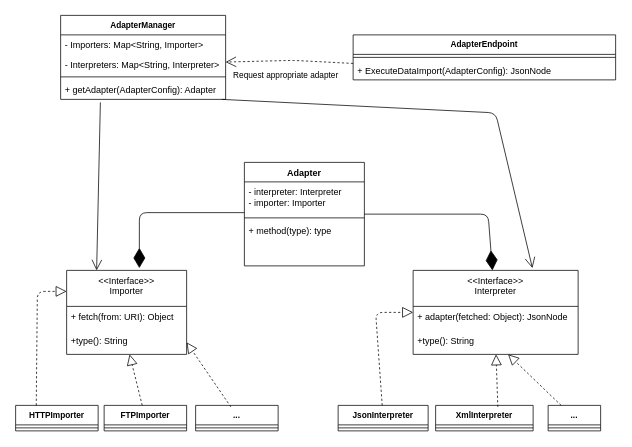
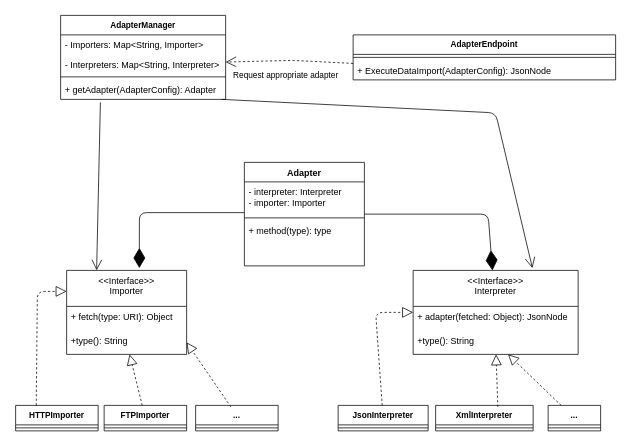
- <mxCell id="7" value="+ fetch(from: URI): Object&#10;" style="text;strokeColor=none;fillColor=none;align=left;verticalAlign=top;spacingLeft=4;spacingRight=4;overflow=hidden;rotatable=0;points=[[0,0.5],[1,0.5]];portConstraint=eastwest;" vertex="1" parent="6"><mxGeometry y="48" width="160" height="32" as="geometry" /></mxCell>
+ <mxCell id="7" value="+ fetch(type: URI): Object&#10;" style="text;strokeColor=none;fillColor=none;align=left;verticalAlign=top;spacingLeft=4;spacingRight=4;overflow=hidden;rotatable=0;points=[[0,0.5],[1,0.5]];portConstraint=eastwest;" vertex="1" parent="6"><mxGeometry y="48" width="160" height="32" as="geometry" /></mxCell>
